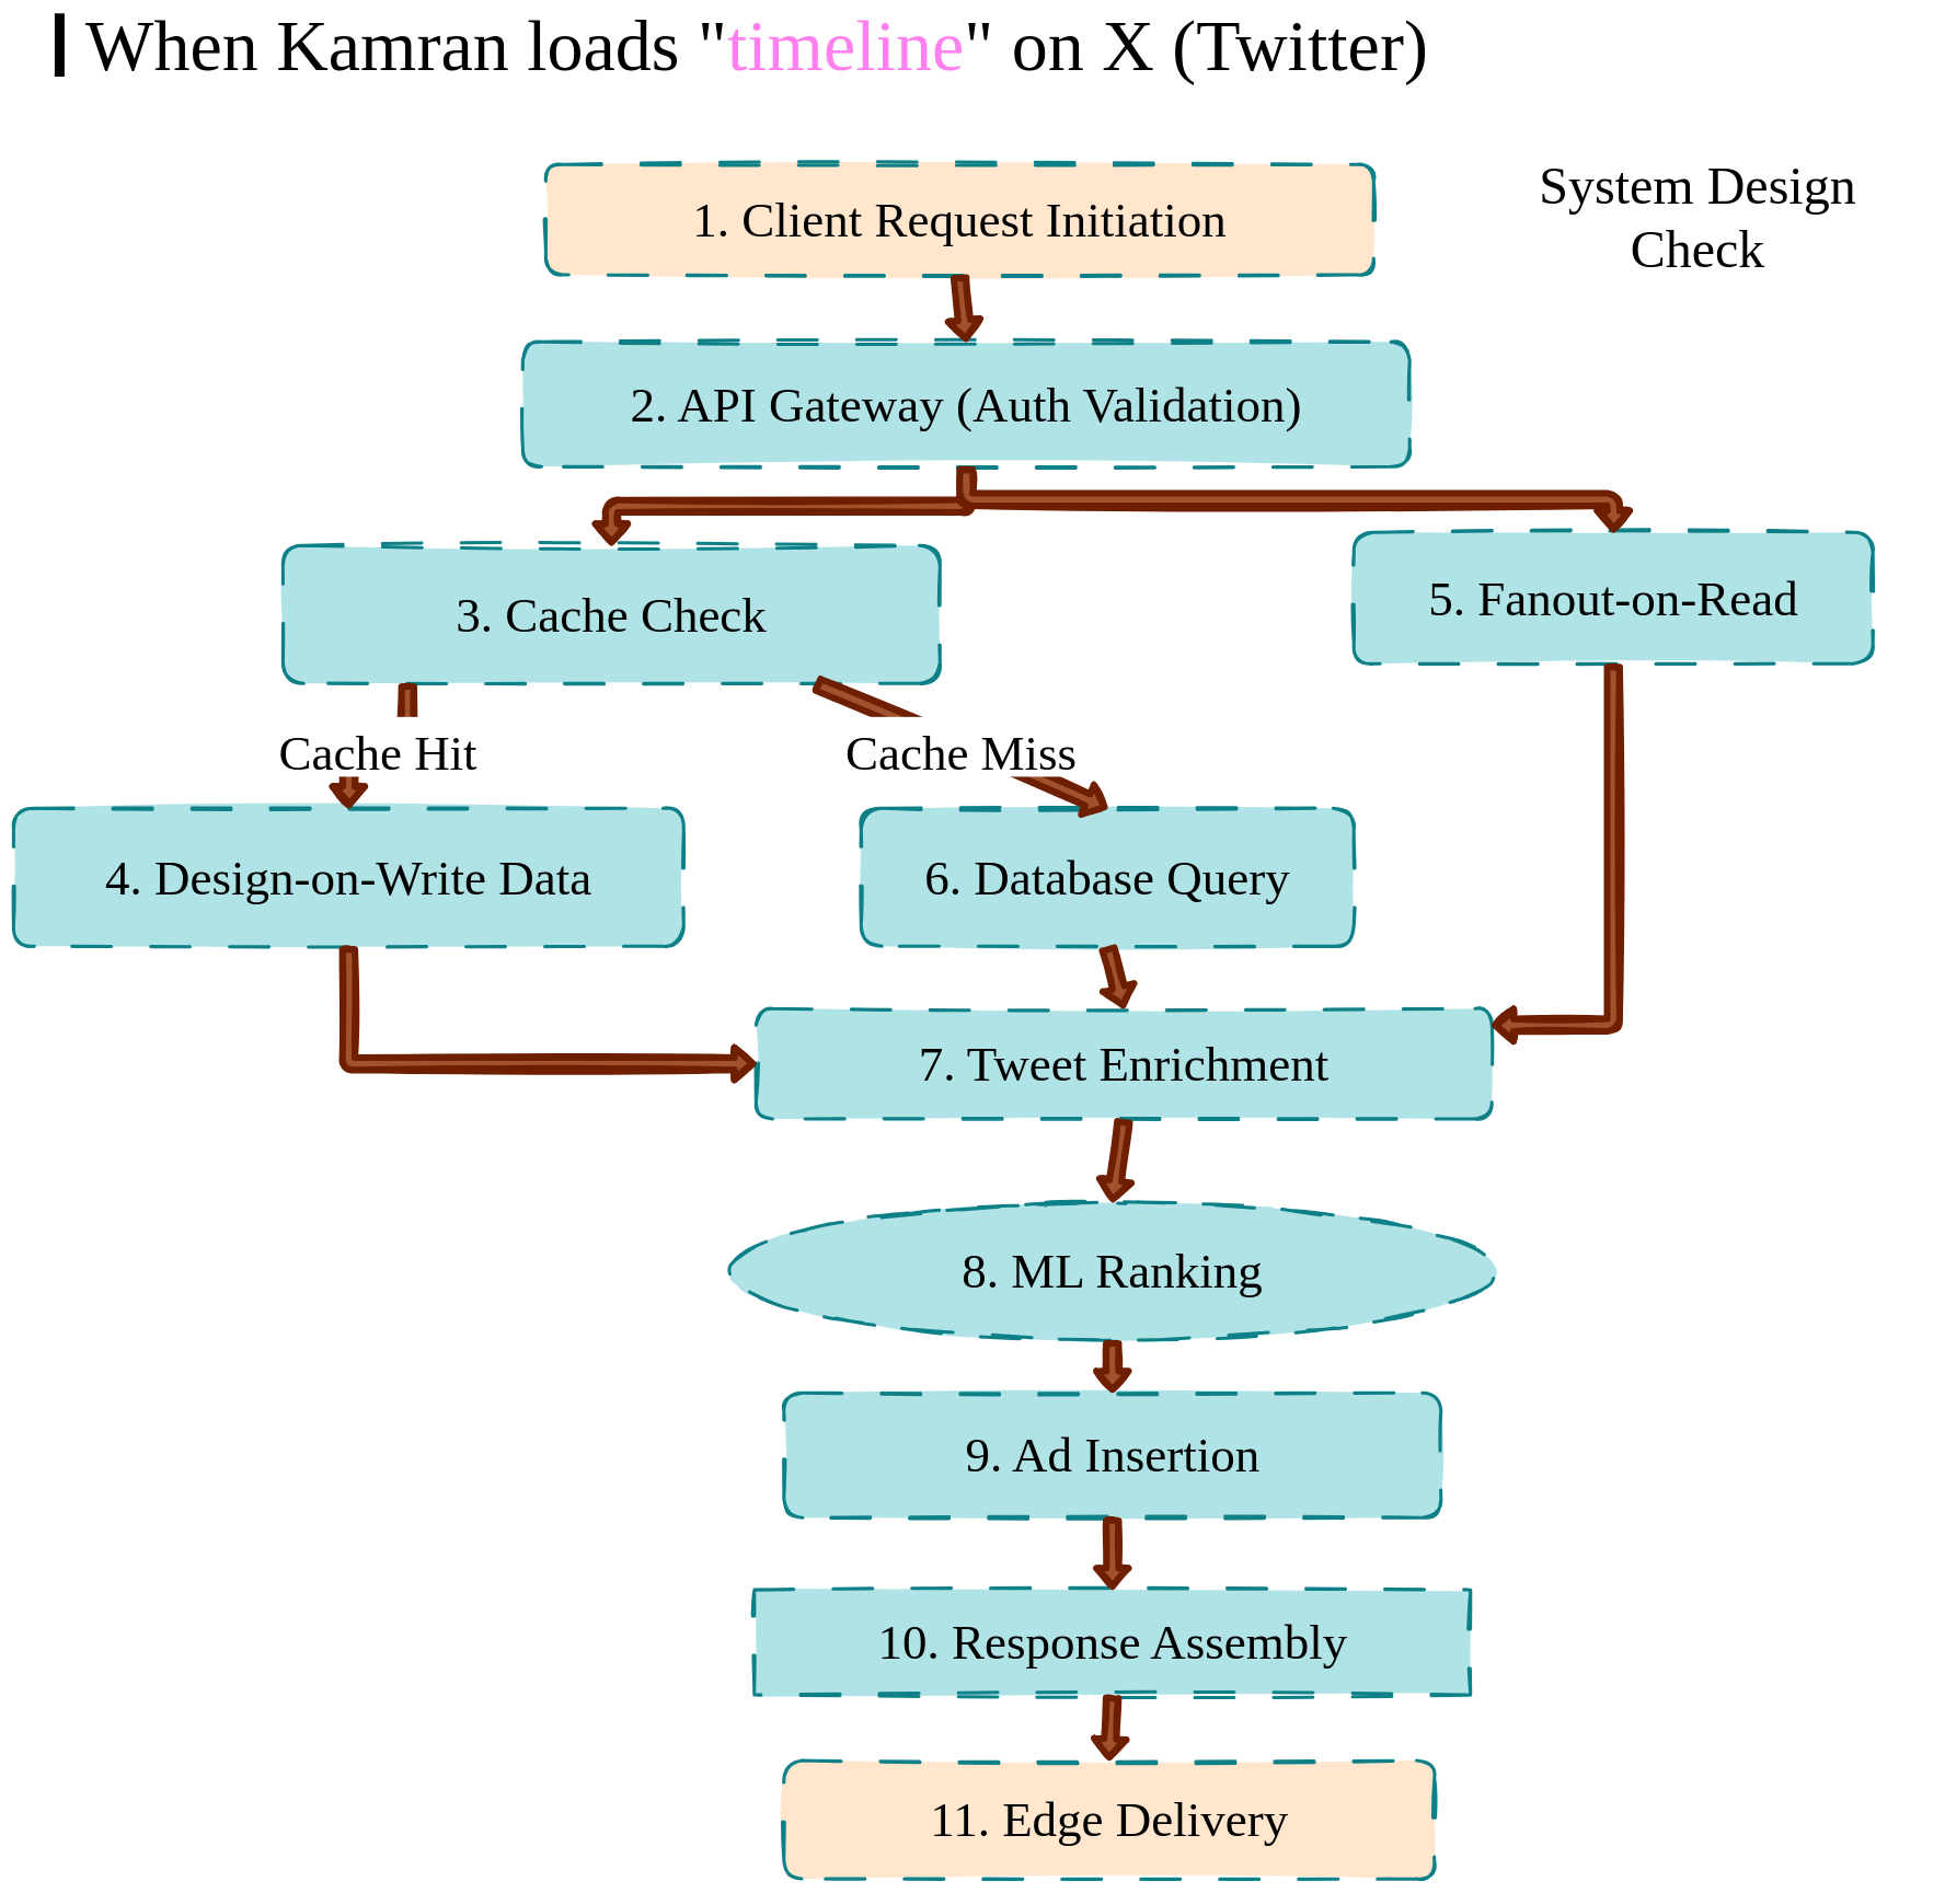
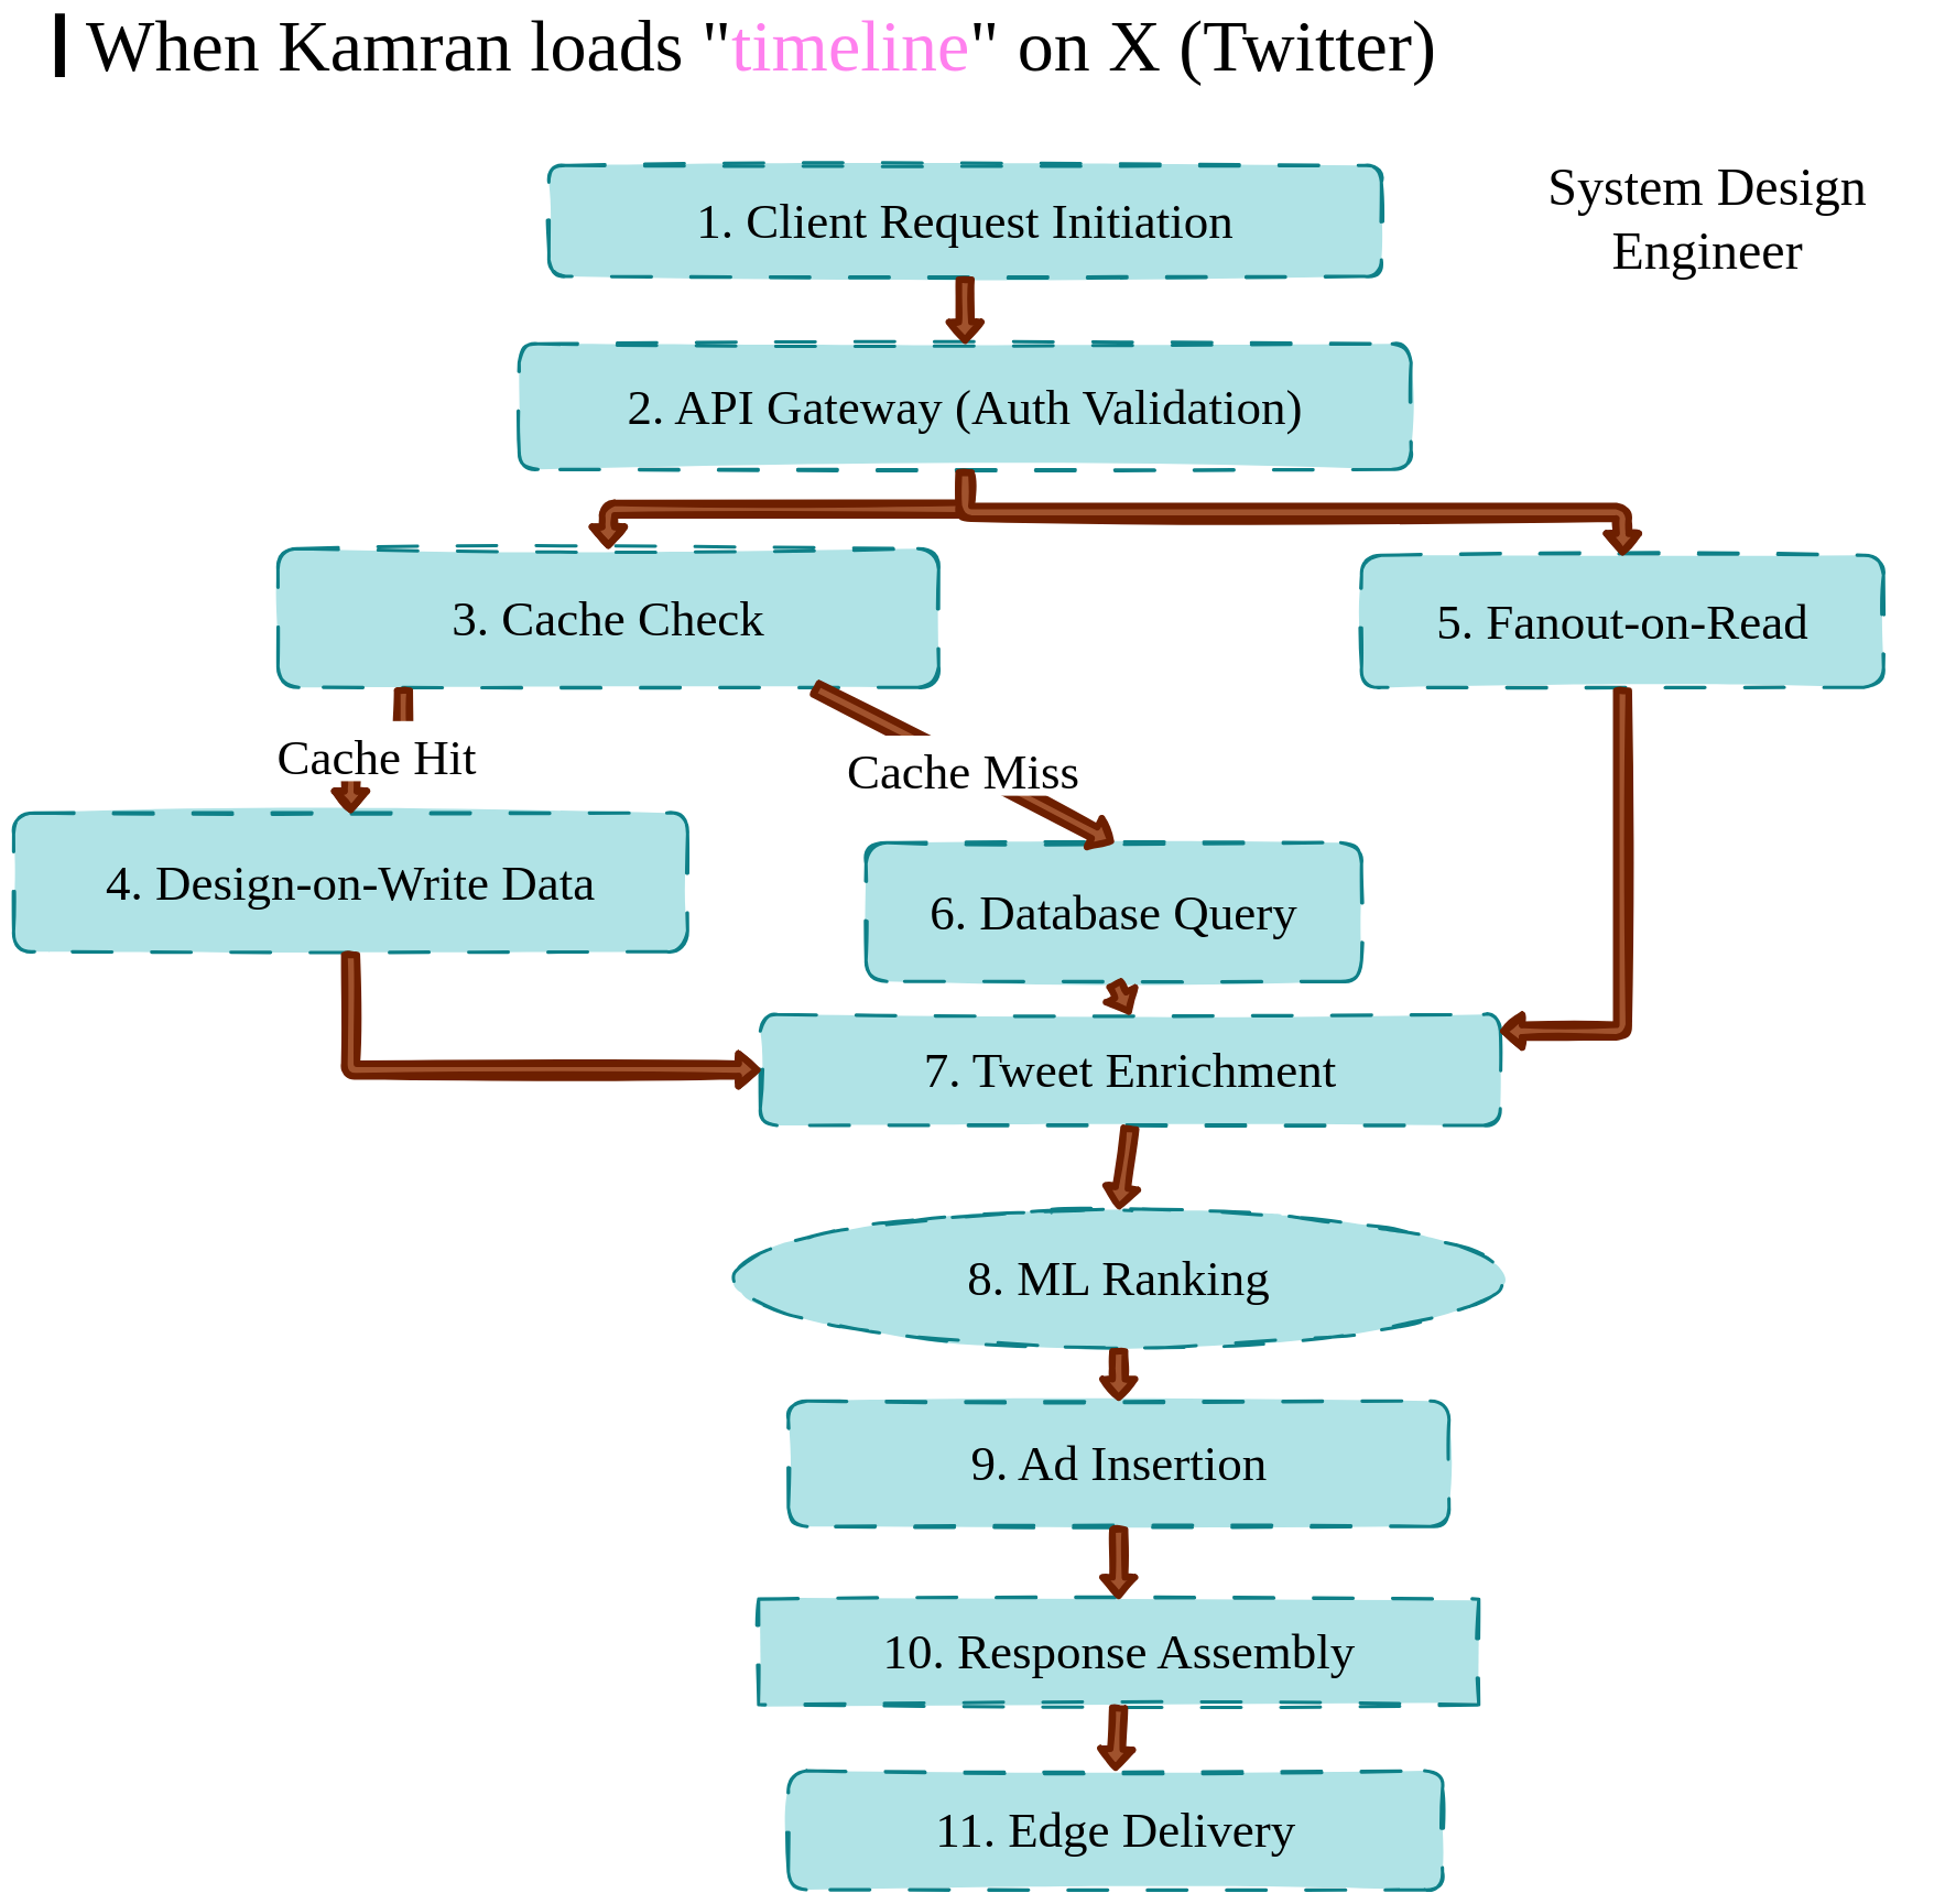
- <mxCell id="27" value="&lt;font style=&quot;color: light-dark(rgb(0, 0, 0), rgb(118, 183, 172)); font-size: 80px;&quot;&gt;System Design Check&lt;/font&gt;" style="text;html=1;align=center;verticalAlign=middle;whiteSpace=wrap;rounded=1;fontFamily=Gloria Hallelujah;fontSource=https%3A%2F%2Ffonts.googleapis.com%2Fcss%3Ffamily%3DGloria%2BHallelujah;fontSize=60;fontColor=default;strokeColor=none;sketch=1;curveFitting=1;jiggle=2;" vertex="1" parent="1"><mxGeometry x="2230" y="190" width="707.42" height="280" as="geometry" /></mxCell>
+ <mxCell id="27" value="&lt;font style=&quot;color: light-dark(rgb(0, 0, 0), rgb(118, 183, 172)); font-size: 80px;&quot;&gt;System Design Engineer&lt;/font&gt;" style="text;html=1;align=center;verticalAlign=middle;whiteSpace=wrap;rounded=1;fontFamily=Gloria Hallelujah;fontSource=https%3A%2F%2Ffonts.googleapis.com%2Fcss%3Ffamily%3DGloria%2BHallelujah;fontSize=60;fontColor=default;strokeColor=none;sketch=1;curveFitting=1;jiggle=2;" vertex="1" parent="1"><mxGeometry x="2230" y="190" width="707.42" height="280" as="geometry" /></mxCell>
- <mxCell id="2" value="1. Client Request Initiation" style="whiteSpace=wrap;strokeWidth=5;fontSize=75;rounded=1;sketch=1;curveFitting=1;jiggle=2;fontFamily=Gloria Hallelujah;fontSource=https%3A%2F%2Ffonts.googleapis.com%2Fcss%3Ffamily%3DGloria%2BHallelujah;fillColor=#ffe6cc;strokeColor=#0e8088;fillStyle=solid;glass=0;dashed=1;dashPattern=12 12;" vertex="1" parent="1"><mxGeometry x="830" y="250" width="1260" height="168" as="geometry" /></mxCell>
+ <mxCell id="2" value="1. Client Request Initiation" style="whiteSpace=wrap;strokeWidth=5;fontSize=75;rounded=1;sketch=1;curveFitting=1;jiggle=2;fontFamily=Gloria Hallelujah;fontSource=https%3A%2F%2Ffonts.googleapis.com%2Fcss%3Ffamily%3DGloria%2BHallelujah;fillColor=#b0e3e6;strokeColor=#0e8088;fillStyle=solid;glass=0;dashed=1;dashPattern=12 12;" vertex="1" parent="1"><mxGeometry x="830" y="250" width="1260" height="168" as="geometry" /></mxCell>
- <mxCell id="3" value="2. API Gateway (Auth Validation)" style="whiteSpace=wrap;strokeWidth=5;rounded=1;glass=0;dashed=1;dashPattern=12 12;sketch=1;jiggle=2;fillStyle=solid;curveFitting=1;strokeColor=#0e8088;align=center;verticalAlign=middle;fontFamily=Gloria Hallelujah;fontSource=https%3A%2F%2Ffonts.googleapis.com%2Fcss%3Ffamily%3DGloria%2BHallelujah;fontSize=75;fontColor=default;fillColor=#b0e3e6;" vertex="1" parent="1"><mxGeometry x="795" y="520" width="1350" height="190" as="geometry" /></mxCell>
+ <mxCell id="3" value="2. API Gateway (Auth Validation)" style="whiteSpace=wrap;strokeWidth=5;rounded=1;glass=0;dashed=1;dashPattern=12 12;sketch=1;jiggle=2;fillStyle=solid;curveFitting=1;strokeColor=#0e8088;align=center;verticalAlign=middle;fontFamily=Gloria Hallelujah;fontSource=https%3A%2F%2Ffonts.googleapis.com%2Fcss%3Ffamily%3DGloria%2BHallelujah;fontSize=75;fontColor=default;fillColor=#b0e3e6;" vertex="1" parent="1"><mxGeometry x="785" y="520" width="1350" height="190" as="geometry" /></mxCell>
- <mxCell id="7" value="5. Fanout-on-Read" style="whiteSpace=wrap;strokeWidth=5;rounded=1;glass=0;dashed=1;dashPattern=12 12;sketch=1;jiggle=2;fillStyle=solid;curveFitting=1;strokeColor=#0e8088;align=center;verticalAlign=middle;fontFamily=Gloria Hallelujah;fontSource=https%3A%2F%2Ffonts.googleapis.com%2Fcss%3Ffamily%3DGloria%2BHallelujah;fontSize=75;fontColor=default;fillColor=#b0e3e6;" vertex="1" parent="1"><mxGeometry x="2060" y="810" width="790" height="200" as="geometry" /></mxCell>
+ <mxCell id="7" value="5. Fanout-on-Read" style="whiteSpace=wrap;strokeWidth=5;rounded=1;glass=0;dashed=1;dashPattern=12 12;sketch=1;jiggle=2;fillStyle=solid;curveFitting=1;strokeColor=#0e8088;align=center;verticalAlign=middle;fontFamily=Gloria Hallelujah;fontSource=https%3A%2F%2Ffonts.googleapis.com%2Fcss%3Ffamily%3DGloria%2BHallelujah;fontSize=75;fontColor=default;fillColor=#b0e3e6;" vertex="1" parent="1"><mxGeometry x="2060" y="840" width="790" height="200" as="geometry" /></mxCell>
- <mxCell id="4" value="3. Cache Check" style="whiteSpace=wrap;strokeWidth=5;rounded=1;glass=0;dashed=1;dashPattern=12 12;sketch=1;jiggle=2;fillStyle=solid;curveFitting=1;strokeColor=#0e8088;align=center;verticalAlign=middle;fontFamily=Gloria Hallelujah;fontSource=https%3A%2F%2Ffonts.googleapis.com%2Fcss%3Ffamily%3DGloria%2BHallelujah;fontSize=75;fontColor=default;fillColor=#b0e3e6;" vertex="1" parent="1"><mxGeometry x="430" y="830" width="1000" height="210" as="geometry" /></mxCell>
+ <mxCell id="4" value="3. Cache Check" style="whiteSpace=wrap;strokeWidth=5;rounded=1;glass=0;dashed=1;dashPattern=12 12;sketch=1;jiggle=2;fillStyle=solid;curveFitting=1;strokeColor=#0e8088;align=center;verticalAlign=middle;fontFamily=Gloria Hallelujah;fontSource=https%3A%2F%2Ffonts.googleapis.com%2Fcss%3Ffamily%3DGloria%2BHallelujah;fontSize=75;fontColor=default;fillColor=#b0e3e6;" vertex="1" parent="1"><mxGeometry x="420" y="830" width="1000" height="210" as="geometry" /></mxCell>
- <mxCell id="6" value="6. Database Query" style="whiteSpace=wrap;strokeWidth=5;rounded=1;glass=0;dashed=1;dashPattern=12 12;sketch=1;jiggle=2;fillStyle=solid;curveFitting=1;strokeColor=#0e8088;align=center;verticalAlign=middle;fontFamily=Gloria Hallelujah;fontSource=https%3A%2F%2Ffonts.googleapis.com%2Fcss%3Ffamily%3DGloria%2BHallelujah;fontSize=75;fontColor=default;fillColor=#b0e3e6;" vertex="1" parent="1"><mxGeometry x="1310" y="1230" width="750" height="210" as="geometry" /></mxCell>
+ <mxCell id="6" value="6. Database Query" style="whiteSpace=wrap;strokeWidth=5;rounded=1;glass=0;dashed=1;dashPattern=12 12;sketch=1;jiggle=2;fillStyle=solid;curveFitting=1;strokeColor=#0e8088;align=center;verticalAlign=middle;fontFamily=Gloria Hallelujah;fontSource=https%3A%2F%2Ffonts.googleapis.com%2Fcss%3Ffamily%3DGloria%2BHallelujah;fontSize=75;fontColor=default;fillColor=#b0e3e6;" vertex="1" parent="1"><mxGeometry x="1310" y="1275" width="750" height="210" as="geometry" /></mxCell>
- <mxCell id="12" value="11. Edge Delivery" style="whiteSpace=wrap;strokeWidth=5;rounded=1;glass=0;dashed=1;dashPattern=12 12;sketch=1;jiggle=2;fillStyle=solid;curveFitting=1;strokeColor=#0e8088;align=center;verticalAlign=middle;fontFamily=Gloria Hallelujah;fontSource=https%3A%2F%2Ffonts.googleapis.com%2Fcss%3Ffamily%3DGloria%2BHallelujah;fontSize=75;fontColor=default;fillColor=#ffe6cc;" vertex="1" parent="1"><mxGeometry x="1192.5" y="2680" width="990" height="180" as="geometry" /></mxCell>
+ <mxCell id="12" value="11. Edge Delivery" style="whiteSpace=wrap;strokeWidth=5;rounded=1;glass=0;dashed=1;dashPattern=12 12;sketch=1;jiggle=2;fillStyle=solid;curveFitting=1;strokeColor=#0e8088;align=center;verticalAlign=middle;fontFamily=Gloria Hallelujah;fontSource=https%3A%2F%2Ffonts.googleapis.com%2Fcss%3Ffamily%3DGloria%2BHallelujah;fontSize=75;fontColor=default;fillColor=#b0e3e6;" vertex="1" parent="1"><mxGeometry x="1192.5" y="2680" width="990" height="180" as="geometry" /></mxCell>
